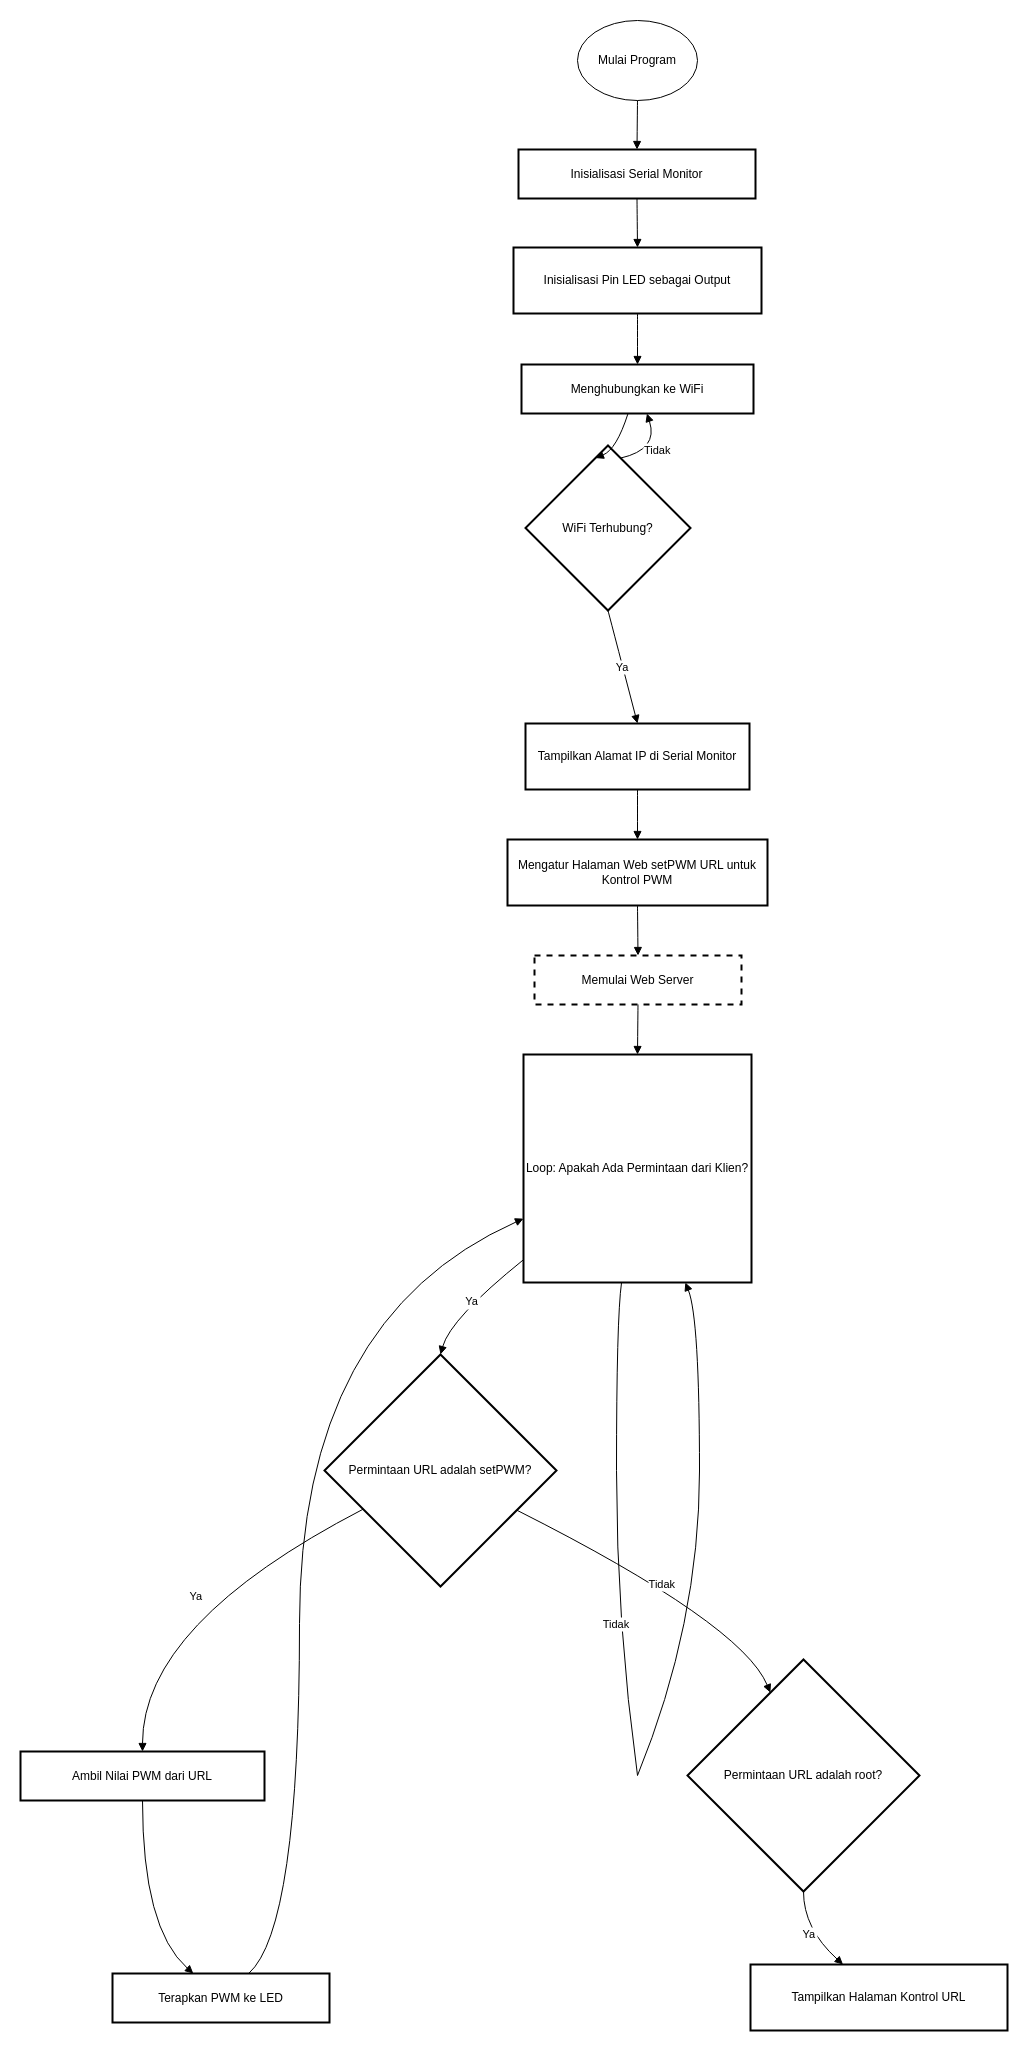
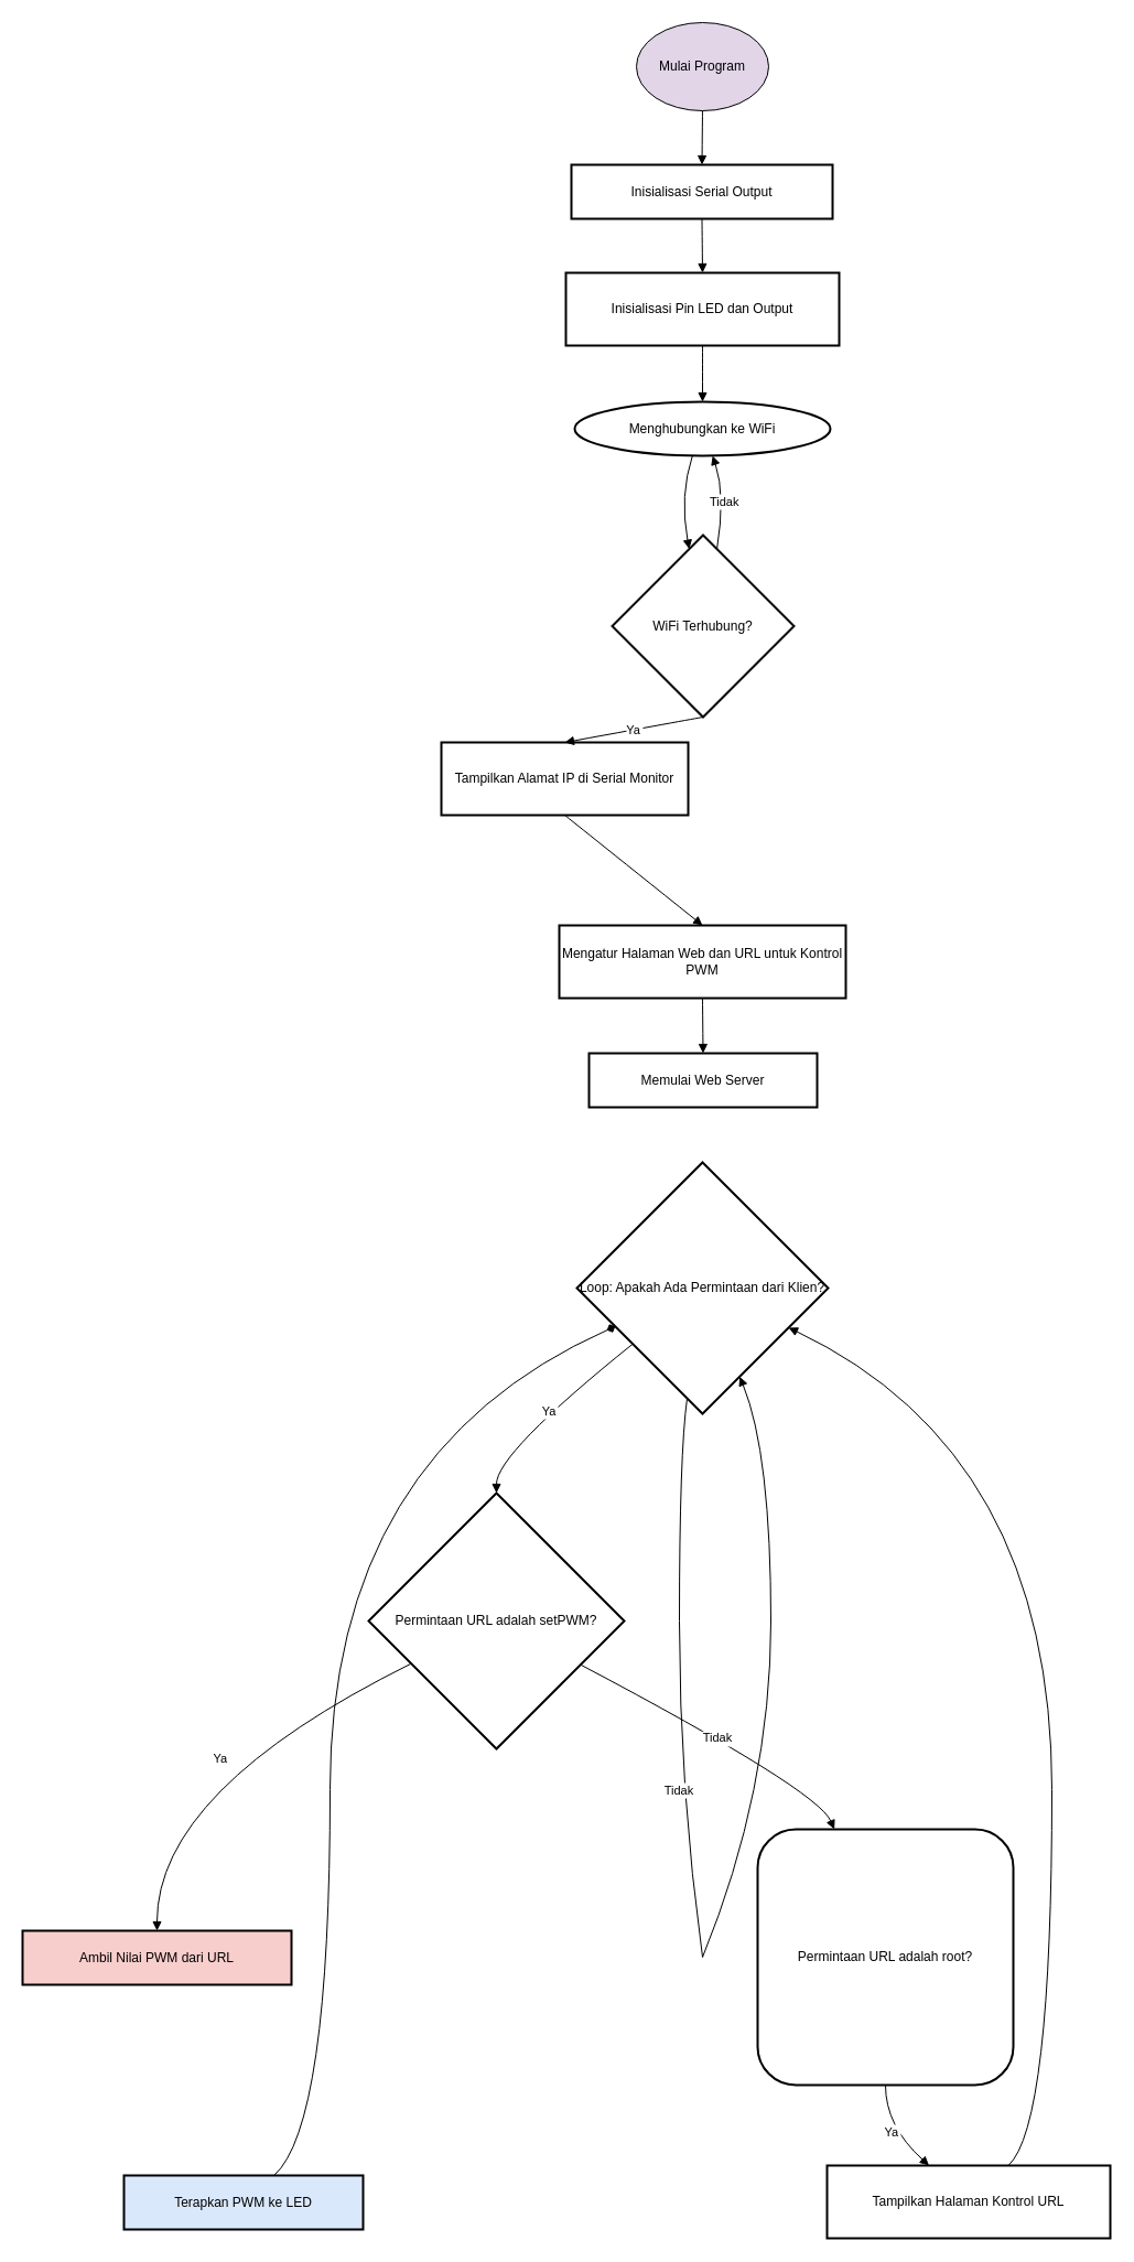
- <mxCell id="36" value="Mulai Program" style="ellipse;whiteSpace=wrap;html=1;" vertex="1" parent="1"><mxGeometry x="577" y="20" width="120" height="80" as="geometry" /></mxCell>
+ <mxCell id="36" value="Mulai Program" style="ellipse;whiteSpace=wrap;html=1;fillColor=#e1d5e7;" vertex="1" parent="1"><mxGeometry x="577" y="20" width="120" height="80" as="geometry" /></mxCell>
- <mxCell id="2" value="Inisialisasi Serial Monitor" style="whiteSpace=wrap;strokeWidth=2;" vertex="1" parent="1"><mxGeometry x="518" y="149" width="237" height="49" as="geometry" /></mxCell>
+ <mxCell id="2" value="Inisialisasi Serial Output" style="whiteSpace=wrap;strokeWidth=2;" vertex="1" parent="1"><mxGeometry x="518" y="149" width="237" height="49" as="geometry" /></mxCell>
- <mxCell id="3" value="Inisialisasi Pin LED sebagai Output" style="whiteSpace=wrap;strokeWidth=2;" vertex="1" parent="1"><mxGeometry x="513" y="247" width="248" height="66" as="geometry" /></mxCell>
+ <mxCell id="3" value="Inisialisasi Pin LED dan Output" style="whiteSpace=wrap;strokeWidth=2;" vertex="1" parent="1"><mxGeometry x="513" y="247" width="248" height="66" as="geometry" /></mxCell>
- <mxCell id="4" value="Menghubungkan ke WiFi" style="whiteSpace=wrap;strokeWidth=2;" vertex="1" parent="1"><mxGeometry x="521" y="364" width="232" height="49" as="geometry" /></mxCell>
+ <mxCell id="4" value="Menghubungkan ke WiFi" style="ellipse;whiteSpace=wrap;strokeWidth=2;" vertex="1" parent="1"><mxGeometry x="521" y="364" width="232" height="49" as="geometry" /></mxCell>
- <mxCell id="5" value="WiFi Terhubung?" style="rhombus;strokeWidth=2;whiteSpace=wrap;" vertex="1" parent="1"><mxGeometry x="525" y="445" width="165" height="165" as="geometry" /></mxCell>
+ <mxCell id="5" value="WiFi Terhubung?" style="rhombus;strokeWidth=2;whiteSpace=wrap;" vertex="1" parent="1"><mxGeometry x="555" y="485" width="165" height="165" as="geometry" /></mxCell>
- <mxCell id="6" value="Tampilkan Alamat IP di Serial Monitor" style="whiteSpace=wrap;strokeWidth=2;" vertex="1" parent="1"><mxGeometry x="525" y="723" width="224" height="66" as="geometry" /></mxCell>
+ <mxCell id="6" value="Tampilkan Alamat IP di Serial Monitor" style="whiteSpace=wrap;strokeWidth=2;" vertex="1" parent="1"><mxGeometry x="400" y="673" width="224" height="66" as="geometry" /></mxCell>
- <mxCell id="7" value="Mengatur Halaman Web setPWM URL untuk Kontrol PWM" style="whiteSpace=wrap;strokeWidth=2;" vertex="1" parent="1"><mxGeometry x="507" y="839" width="260" height="66" as="geometry" /></mxCell>
+ <mxCell id="7" value="Mengatur Halaman Web dan URL untuk Kontrol PWM" style="whiteSpace=wrap;strokeWidth=2;" vertex="1" parent="1"><mxGeometry x="507" y="839" width="260" height="66" as="geometry" /></mxCell>
- <mxCell id="8" value="Memulai Web Server" style="whiteSpace=wrap;strokeWidth=2;dashed=1;" vertex="1" parent="1"><mxGeometry x="534" y="955" width="207" height="49" as="geometry" /></mxCell>
+ <mxCell id="8" value="Memulai Web Server" style="whiteSpace=wrap;strokeWidth=2;" vertex="1" parent="1"><mxGeometry x="534" y="955" width="207" height="49" as="geometry" /></mxCell>
- <mxCell id="25" value="" style="curved=1;startArrow=none;endArrow=block;exitX=0.5;exitY=1;entryX=0.5;entryY=0;rounded=0;" edge="1" parent="1" source="8" target="9"><mxGeometry relative="1" as="geometry"><Array as="points" /></mxGeometry></mxCell>
- <mxCell id="9" value="Loop: Apakah Ada Permintaan dari Klien?" style="strokeWidth=2;whiteSpace=wrap;rounded=0;" vertex="1" parent="1"><mxGeometry x="523" y="1054" width="228" height="228" as="geometry" /></mxCell>
+ <mxCell id="9" value="Loop: Apakah Ada Permintaan dari Klien?" style="rhombus;strokeWidth=2;whiteSpace=wrap;" vertex="1" parent="1"><mxGeometry x="523" y="1054" width="228" height="228" as="geometry" /></mxCell>
- <mxCell id="32" value="" style="curved=1;startArrow=none;endArrow=block;exitX=0.63;exitY=-0.01;entryX=0;entryY=0.72;rounded=0;" edge="1" parent="1" source="12" target="9"><mxGeometry relative="1" as="geometry"><Array as="points"><mxPoint x="299" y="1928" /><mxPoint x="299" y="1318" /></Array></mxGeometry></mxCell>
+ <mxCell id="32" value="" style="curved=1;startArrow=none;endArrow=diamond;exitX=0.63;exitY=-0.01;entryX=0;entryY=0.72;rounded=0;" edge="1" parent="1" source="12" target="9"><mxGeometry relative="1" as="geometry"><Array as="points"><mxPoint x="299" y="1928" /><mxPoint x="299" y="1318" /></Array></mxGeometry></mxCell>
- <mxCell id="10" value="Permintaan URL adalah setPWM?" style="rhombus;strokeWidth=2;whiteSpace=wrap;" vertex="1" parent="1"><mxGeometry x="324" y="1354" width="232" height="232" as="geometry" /></mxCell>
+ <mxCell id="10" value="Permintaan URL adalah setPWM?" style="rhombus;strokeWidth=2;whiteSpace=wrap;" vertex="1" parent="1"><mxGeometry x="334" y="1354" width="232" height="232" as="geometry" /></mxCell>
+ <mxCell id="35" value="" style="curved=1;startArrow=none;endArrow=block;exitX=0.64;exitY=0;entryX=1;entryY=0.73;rounded=0;" edge="1" parent="1" source="14" target="9"><mxGeometry relative="1" as="geometry"><Array as="points"><mxPoint x="954" y="1928" /><mxPoint x="954" y="1318" /></Array></mxGeometry></mxCell>
- <mxCell id="11" value="Ambil Nilai PWM dari URL" style="whiteSpace=wrap;strokeWidth=2;" vertex="1" parent="1"><mxGeometry x="20" y="1751" width="244" height="49" as="geometry" /></mxCell>
+ <mxCell id="11" value="Ambil Nilai PWM dari URL" style="whiteSpace=wrap;strokeWidth=2;fillColor=#f8cecc;" vertex="1" parent="1"><mxGeometry x="20" y="1751" width="244" height="49" as="geometry" /></mxCell>
- <mxCell id="13" value="Permintaan URL adalah root?" style="rhombus;strokeWidth=2;whiteSpace=wrap;" vertex="1" parent="1"><mxGeometry x="687" y="1659" width="232" height="232" as="geometry" /></mxCell>
+ <mxCell id="13" value="Permintaan URL adalah root?" style="strokeWidth=2;whiteSpace=wrap;rounded=1;" vertex="1" parent="1"><mxGeometry x="687" y="1659" width="232" height="232" as="geometry" /></mxCell>
- <mxCell id="31" value="" style="curved=1;startArrow=none;endArrow=block;exitX=0.5;exitY=0.99;entryX=0.37;entryY=-0.01;rounded=0;" edge="1" parent="1" source="11" target="12"><mxGeometry relative="1" as="geometry"><Array as="points"><mxPoint x="142" y="1928" /></Array></mxGeometry></mxCell>
- <mxCell id="12" value="Terapkan PWM ke LED" style="whiteSpace=wrap;strokeWidth=2;" vertex="1" parent="1"><mxGeometry x="112" y="1973" width="217" height="49" as="geometry" /></mxCell>
+ <mxCell id="12" value="Terapkan PWM ke LED" style="whiteSpace=wrap;strokeWidth=2;fillColor=#dae8fc;" vertex="1" parent="1"><mxGeometry x="112" y="1973" width="217" height="49" as="geometry" /></mxCell>
